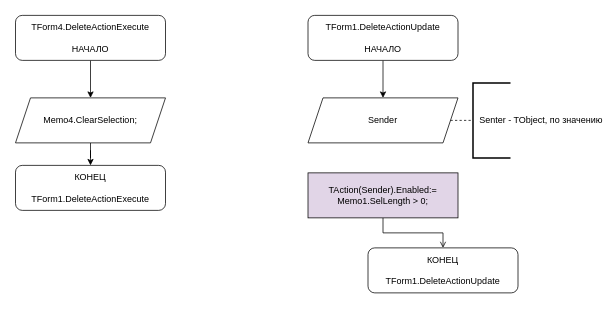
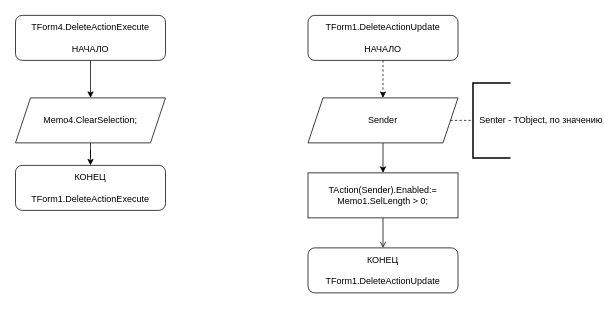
- <mxCell id="7" style="edgeStyle=orthogonalEdgeStyle;rounded=0;orthogonalLoop=1;jettySize=auto;html=1;exitX=0.5;exitY=1;exitDx=0;exitDy=0;entryX=0.5;entryY=0;entryDx=0;entryDy=0;" edge="1" parent="1" source="8" target="10"><mxGeometry relative="1" as="geometry"><mxPoint x="510" y="130" as="targetPoint" /></mxGeometry></mxCell>
+ <mxCell id="7" style="edgeStyle=orthogonalEdgeStyle;rounded=0;orthogonalLoop=1;jettySize=auto;html=1;exitX=0.5;exitY=1;exitDx=0;exitDy=0;entryX=0.5;entryY=0;entryDx=0;entryDy=0;dashed=1;" edge="1" parent="1" source="8" target="10"><mxGeometry relative="1" as="geometry"><mxPoint x="510" y="130" as="targetPoint" /></mxGeometry></mxCell>
+ <mxCell id="9" style="edgeStyle=orthogonalEdgeStyle;rounded=0;orthogonalLoop=1;jettySize=auto;html=1;exitX=0.5;exitY=1;exitDx=0;exitDy=0;entryX=0.5;entryY=0;entryDx=0;entryDy=0;" edge="1" parent="1" source="10" target="14"><mxGeometry relative="1" as="geometry" /></mxCell>
- <mxCell id="14" value="TAction(Sender).Enabled:= Memo1.SelLength &amp;gt; 0;" style="rounded=0;whiteSpace=wrap;html=1;fillColor=#e1d5e7;" vertex="1" parent="1"><mxGeometry x="410" y="230" width="200" height="60" as="geometry" /></mxCell>
+ <mxCell id="14" value="TAction(Sender).Enabled:= Memo1.SelLength &amp;gt; 0;" style="rounded=0;whiteSpace=wrap;html=1;" vertex="1" parent="1"><mxGeometry x="410" y="230" width="200" height="60" as="geometry" /></mxCell>
- <mxCell id="15" value="КОНЕЦ&lt;br&gt;&lt;br&gt;TForm1.DeleteActionUpdate" style="rounded=1;whiteSpace=wrap;html=1;" vertex="1" parent="1"><mxGeometry x="490" y="330" width="200" height="60" as="geometry" /></mxCell>
+ <mxCell id="15" value="КОНЕЦ&lt;br&gt;&lt;br&gt;TForm1.DeleteActionUpdate" style="rounded=1;whiteSpace=wrap;html=1;" vertex="1" parent="1"><mxGeometry x="410" y="330" width="200" height="60" as="geometry" /></mxCell>
